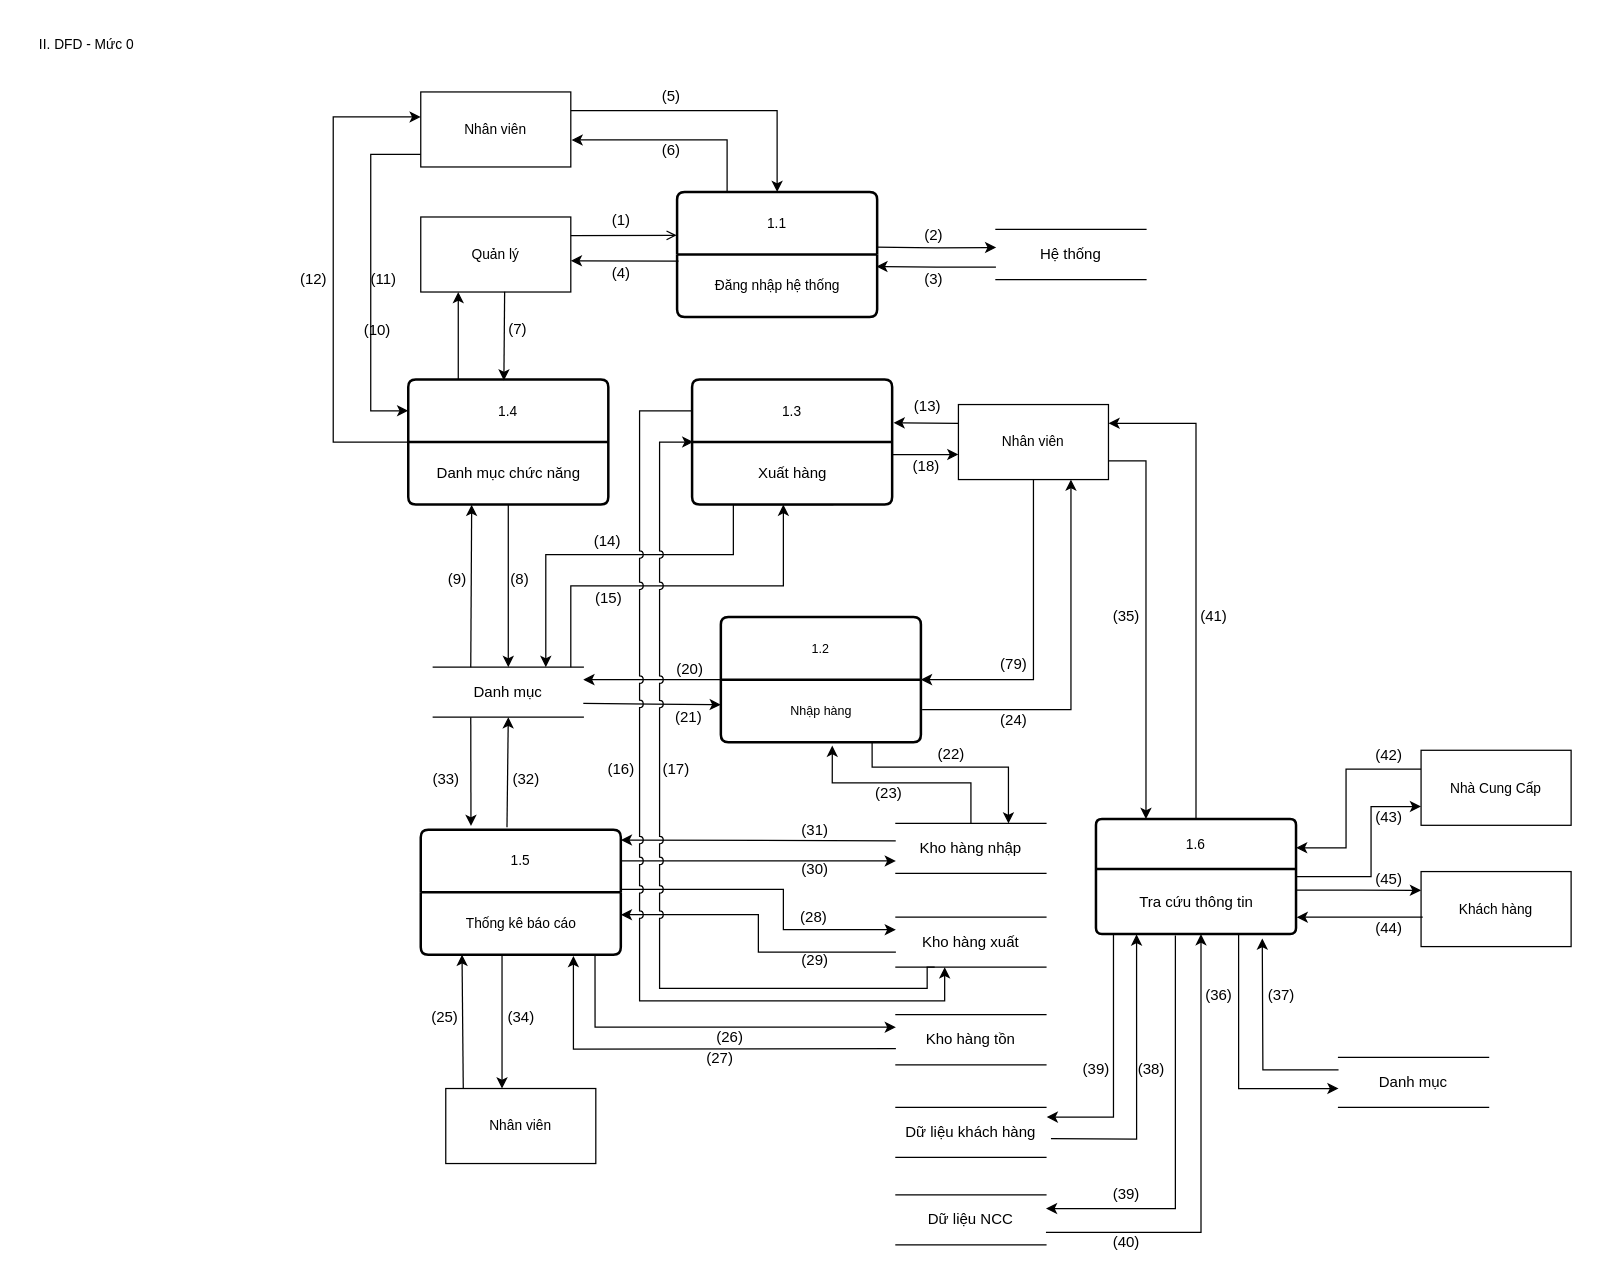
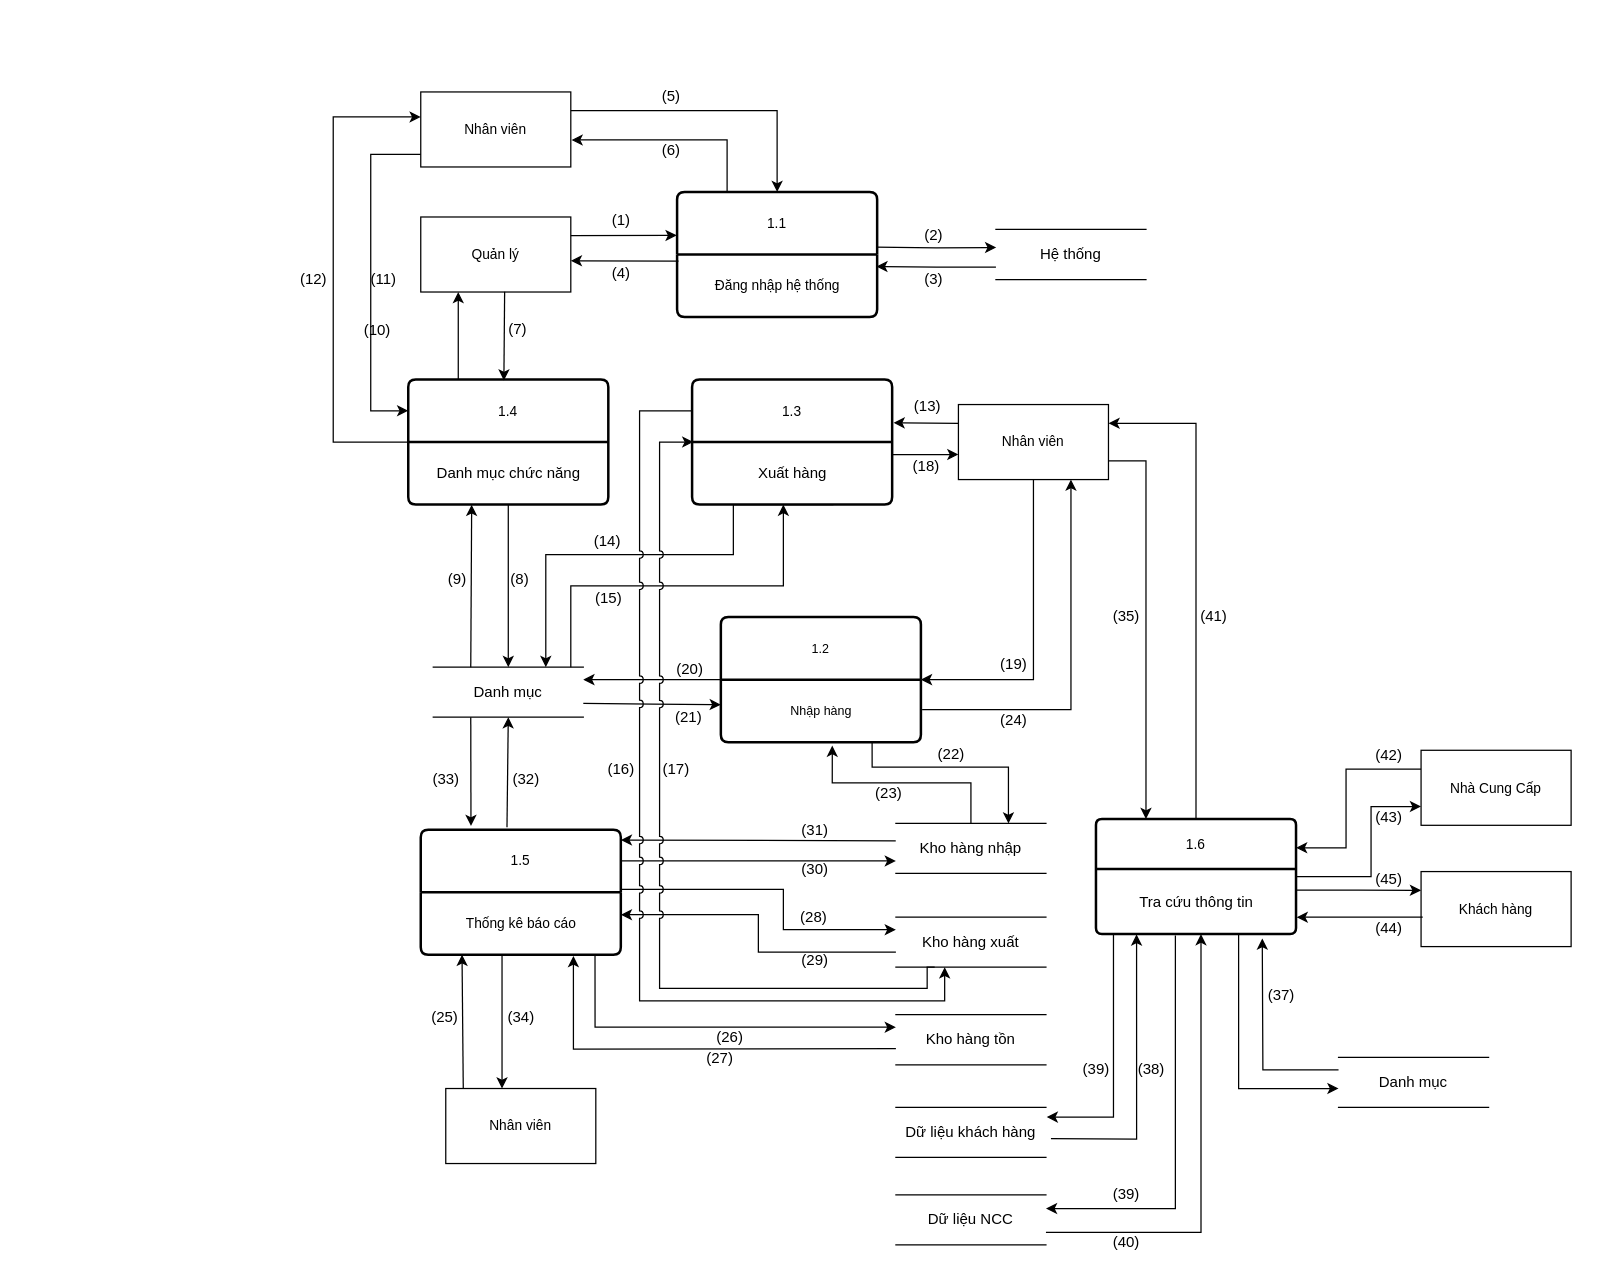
- <mxCell id="65" value="II. DFD - Mức 0&amp;nbsp;" style="text;html=1;align=center;verticalAlign=middle;resizable=0;points=[];autosize=1;strokeColor=none;fillColor=none;fontSize=11;" vertex="1" parent="1"><mxGeometry x="20" y="20" width="100" height="30" as="geometry" /></mxCell>
- <mxCell id="21" value="" style="endArrow=open;html=1;rounded=0;exitX=1;exitY=0.25;exitDx=0;exitDy=0;entryX=-0.002;entryY=0.347;entryDx=0;entryDy=0;entryPerimeter=0;" edge="1" parent="1" source="2" target="9"><mxGeometry width="50" height="50" relative="1" as="geometry"><mxPoint x="676" y="303" as="sourcePoint" /><mxPoint x="676" y="188" as="targetPoint" /></mxGeometry></mxCell>
+ <mxCell id="21" value="" style="endArrow=classic;html=1;rounded=0;exitX=1;exitY=0.25;exitDx=0;exitDy=0;entryX=-0.002;entryY=0.347;entryDx=0;entryDy=0;entryPerimeter=0;" edge="1" parent="1" source="2" target="9"><mxGeometry width="50" height="50" relative="1" as="geometry"><mxPoint x="676" y="303" as="sourcePoint" /><mxPoint x="676" y="188" as="targetPoint" /></mxGeometry></mxCell>
- <mxCell id="86" value="(79)" style="text;html=1;align=center;verticalAlign=middle;resizable=0;points=[];autosize=1;strokeColor=none;fillColor=none;" vertex="1" parent="1"><mxGeometry x="790" y="516" width="40" height="30" as="geometry" /></mxCell>
+ <mxCell id="86" value="(19)" style="text;html=1;align=center;verticalAlign=middle;resizable=0;points=[];autosize=1;strokeColor=none;fillColor=none;" vertex="1" parent="1"><mxGeometry x="790" y="516" width="40" height="30" as="geometry" /></mxCell>
- <mxCell id="104" value="(36)" style="text;html=1;align=center;verticalAlign=middle;resizable=0;points=[];autosize=1;strokeColor=none;fillColor=none;" vertex="1" parent="1"><mxGeometry x="954" y="781" width="40" height="30" as="geometry" /></mxCell>
